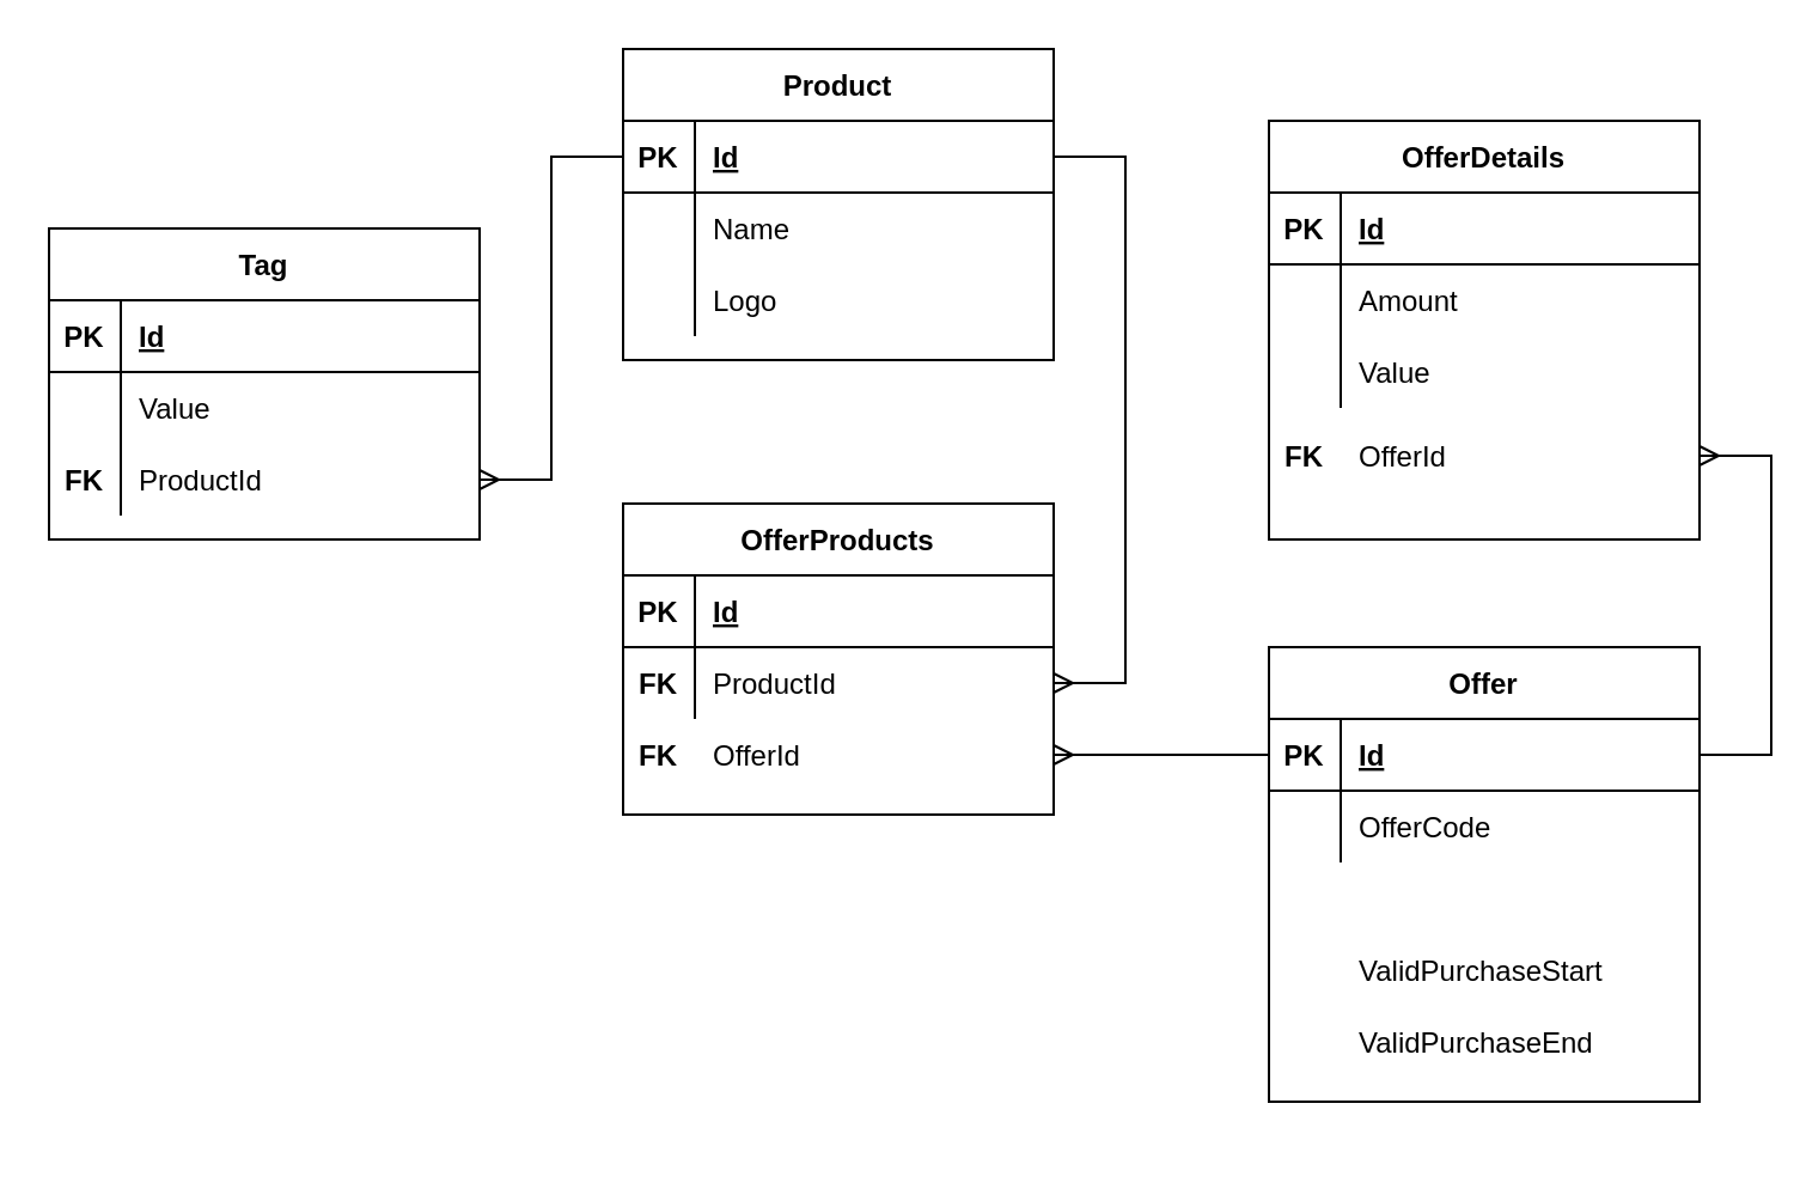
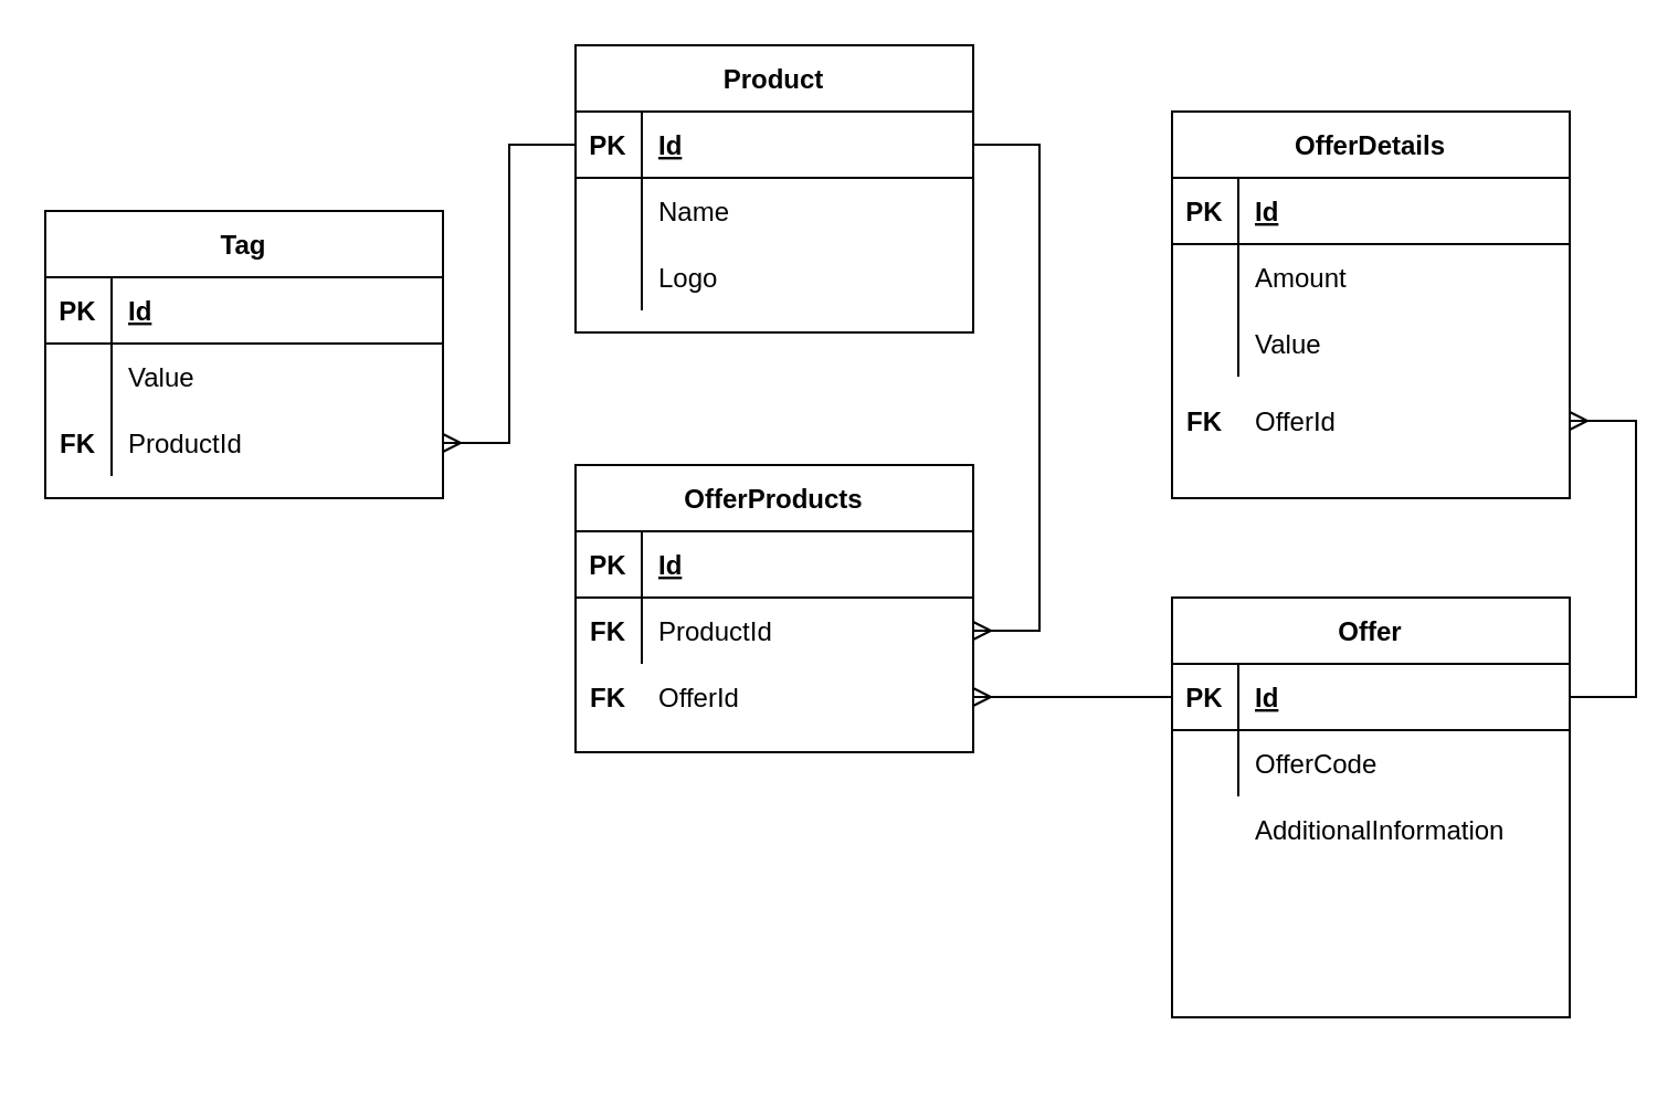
+ <mxCell id="52" value="AdditionalInformation" style="shape=partialRectangle;connectable=0;fillColor=none;top=0;left=0;bottom=0;right=0;align=left;spacingLeft=6;overflow=hidden;" parent="1" vertex="1"><mxGeometry x="560" y="360" width="150" height="30" as="geometry"><mxRectangle width="150" height="30" as="alternateBounds" /></mxGeometry></mxCell>
- <mxCell id="53" value="ValidPurchaseStart" style="shape=partialRectangle;connectable=0;fillColor=none;top=0;left=0;bottom=0;right=0;align=left;spacingLeft=6;overflow=hidden;" parent="1" vertex="1"><mxGeometry x="560" y="390" width="150" height="30" as="geometry"><mxRectangle width="150" height="30" as="alternateBounds" /></mxGeometry></mxCell>
- <mxCell id="54" value="ValidPurchaseEnd" style="shape=partialRectangle;connectable=0;fillColor=none;top=0;left=0;bottom=0;right=0;align=left;spacingLeft=6;overflow=hidden;" parent="1" vertex="1"><mxGeometry x="560" y="420" width="150" height="30" as="geometry"><mxRectangle width="150" height="30" as="alternateBounds" /></mxGeometry></mxCell>
